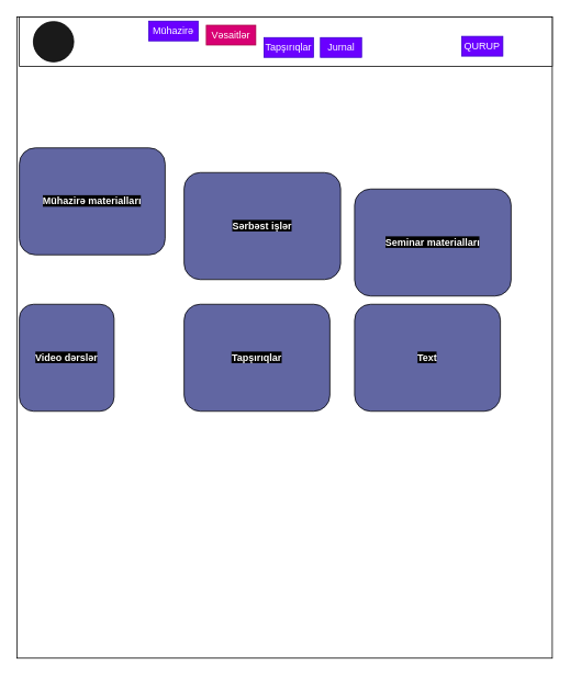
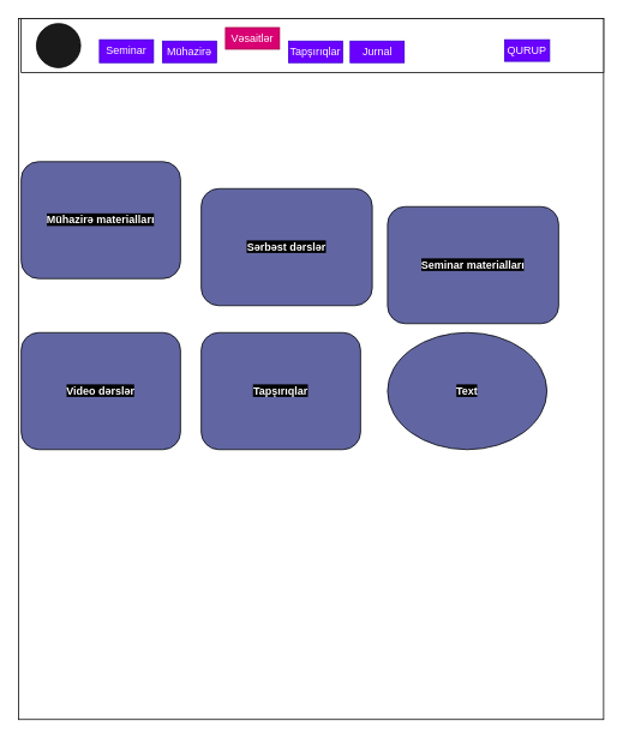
- <mxCell id="9" value="Mühazirə" style="text;html=1;strokeColor=#3700CC;fillColor=#6a00ff;align=center;verticalAlign=middle;whiteSpace=wrap;rounded=0;fontColor=#ffffff;" parent="1" vertex="1"><mxGeometry x="180" y="25" width="60" height="24" as="geometry" /></mxCell>
+ <mxCell id="9" value="Mühazirə" style="text;html=1;strokeColor=#3700CC;fillColor=#6a00ff;align=center;verticalAlign=middle;whiteSpace=wrap;rounded=0;fontColor=#ffffff;" parent="1" vertex="1"><mxGeometry x="180" y="45" width="60" height="24" as="geometry" /></mxCell>
+ <mxCell id="8" value="Seminar" style="text;html=1;strokeColor=#3700CC;fillColor=#6a00ff;align=center;verticalAlign=middle;whiteSpace=wrap;rounded=0;fontColor=#ffffff;" parent="1" vertex="1"><mxGeometry x="110" y="43.5" width="60" height="25.5" as="geometry" /></mxCell>
- <mxCell id="12" value="Jurnal" style="text;html=1;strokeColor=#3700CC;fillColor=#6a00ff;align=center;verticalAlign=middle;whiteSpace=wrap;rounded=0;fontColor=#ffffff;" parent="1" vertex="1"><mxGeometry x="388.5" y="45" width="50" height="24" as="geometry" /></mxCell>
+ <mxCell id="12" value="Jurnal" style="text;html=1;strokeColor=#3700CC;fillColor=#6a00ff;align=center;verticalAlign=middle;whiteSpace=wrap;rounded=0;fontColor=#ffffff;" parent="1" vertex="1"><mxGeometry x="388.5" y="45" width="60" height="24" as="geometry" /></mxCell>
- <mxCell id="7" value="&lt;span style=&quot;background-color: rgb(0 , 0 , 0)&quot;&gt;&lt;b&gt;&lt;font style=&quot;font-size: 12px&quot;&gt;Sərbəst işlər&lt;/font&gt;&lt;/b&gt;&lt;/span&gt;" style="rounded=1;whiteSpace=wrap;html=1;fillColor=#6166A2;fontColor=#FFFFFF;" parent="1" vertex="1"><mxGeometry x="223" y="209" width="190" height="130" as="geometry" /></mxCell>
+ <mxCell id="7" value="&lt;span style=&quot;background-color: rgb(0 , 0 , 0)&quot;&gt;&lt;b&gt;&lt;font style=&quot;font-size: 12px&quot;&gt;Sərbəst dərslər&lt;/font&gt;&lt;/b&gt;&lt;/span&gt;" style="rounded=1;whiteSpace=wrap;html=1;fillColor=#6166A2;fontColor=#FFFFFF;" parent="1" vertex="1"><mxGeometry x="223" y="209" width="190" height="130" as="geometry" /></mxCell>
- <mxCell id="15" value="&lt;span style=&quot;background-color: rgb(0 , 0 , 0)&quot;&gt;&lt;b&gt;Video dərslər&lt;/b&gt;&lt;/span&gt;" style="rounded=1;whiteSpace=wrap;html=1;fillColor=#6166A2;fontColor=#FFFFFF;" parent="1" vertex="1"><mxGeometry x="23" y="369" width="115" height="130" as="geometry" /></mxCell>
+ <mxCell id="15" value="&lt;span style=&quot;background-color: rgb(0 , 0 , 0)&quot;&gt;&lt;b&gt;Video dərslər&lt;/b&gt;&lt;/span&gt;" style="rounded=1;whiteSpace=wrap;html=1;fillColor=#6166A2;fontColor=#FFFFFF;" parent="1" vertex="1"><mxGeometry x="23" y="369" width="177" height="130" as="geometry" /></mxCell>
- <mxCell id="17" value="&lt;span style=&quot;background-color: rgb(0 , 0 , 0)&quot;&gt;&lt;b&gt;Text&lt;/b&gt;&lt;/span&gt;" style="rounded=1;whiteSpace=wrap;html=1;fillColor=#6166A2;fontColor=#FFFFFF;" parent="1" vertex="1"><mxGeometry x="430" y="369" width="177" height="130" as="geometry" /></mxCell>
+ <mxCell id="17" value="&lt;span style=&quot;background-color: rgb(0 , 0 , 0)&quot;&gt;&lt;b&gt;Text&lt;/b&gt;&lt;/span&gt;" style="ellipse;whiteSpace=wrap;html=1;fillColor=#6166A2;fontColor=#FFFFFF;" parent="1" vertex="1"><mxGeometry x="430" y="369" width="177" height="130" as="geometry" /></mxCell>
